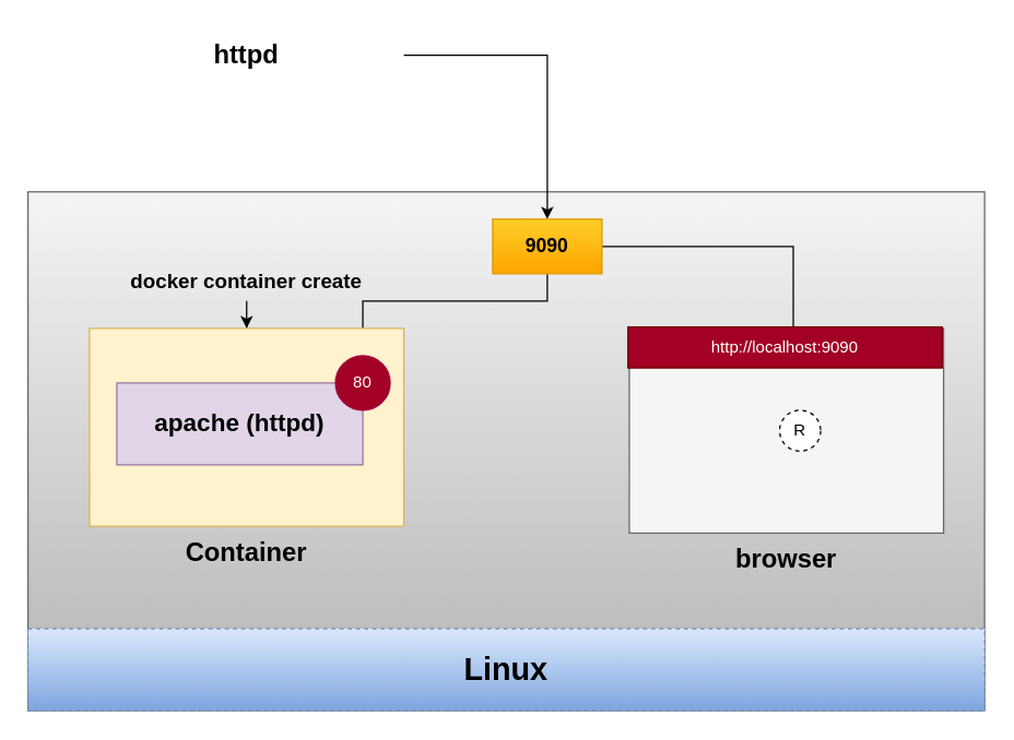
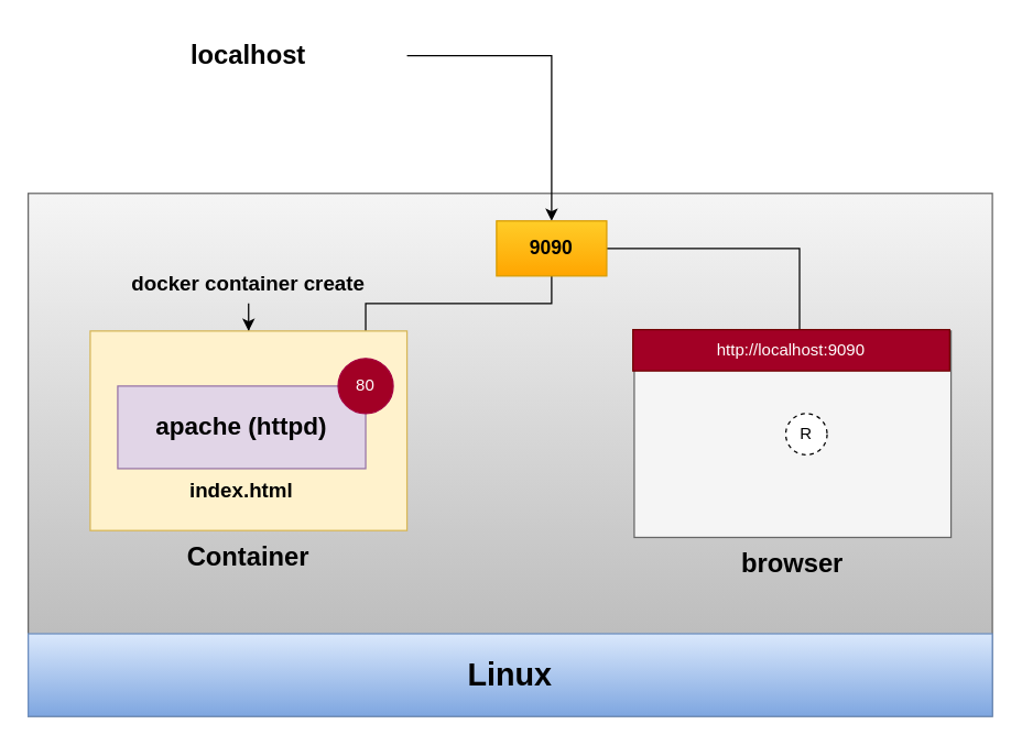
- <mxCell id="5" value="httpd" style="text;html=1;strokeColor=none;fillColor=none;align=center;verticalAlign=middle;whiteSpace=wrap;rounded=0;fontStyle=1;fontSize=19;" vertex="1" parent="1"><mxGeometry x="65" y="20" width="230" height="40" as="geometry" /></mxCell>
+ <mxCell id="5" value="localhost" style="text;html=1;strokeColor=none;fillColor=none;align=center;verticalAlign=middle;whiteSpace=wrap;rounded=0;fontStyle=1;fontSize=19;" vertex="1" parent="1"><mxGeometry x="65" y="20" width="230" height="40" as="geometry" /></mxCell>
+ <mxCell id="19" value="index.html" style="text;html=1;strokeColor=none;fillColor=none;align=center;verticalAlign=middle;whiteSpace=wrap;rounded=0;fontStyle=1;fontSize=15;" vertex="1" parent="16"><mxGeometry x="20" y="100" width="180" height="30" as="geometry" /></mxCell>
- <mxCell id="12" value="Linux" style="rounded=0;whiteSpace=wrap;html=1;fillColor=#dae8fc;gradientColor=#7ea6e0;strokeColor=#6c8ebf;fontStyle=1;fontSize=23;dashed=1;" vertex="1" parent="1"><mxGeometry x="20" y="460" width="700" height="60" as="geometry" /></mxCell>
+ <mxCell id="12" value="Linux" style="rounded=0;whiteSpace=wrap;html=1;fillColor=#dae8fc;gradientColor=#7ea6e0;strokeColor=#6c8ebf;fontStyle=1;fontSize=23;" vertex="1" parent="1"><mxGeometry x="20" y="460" width="700" height="60" as="geometry" /></mxCell>
